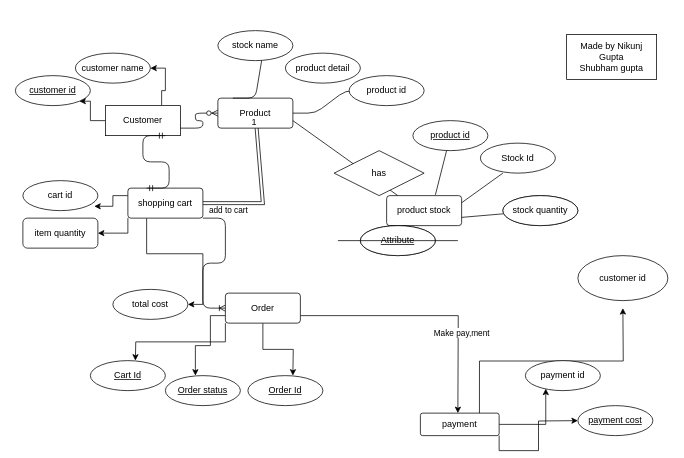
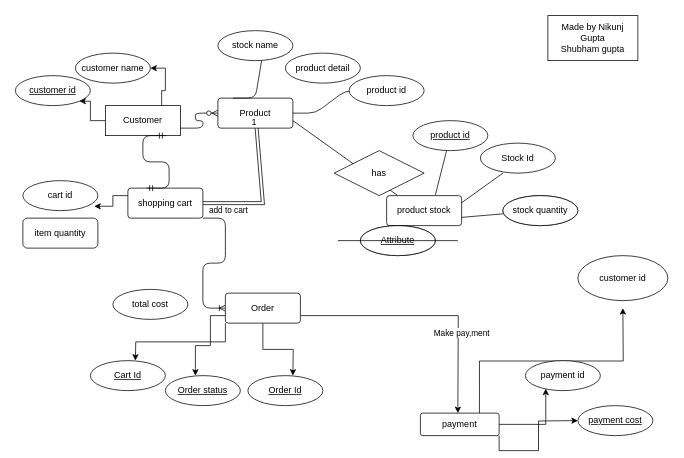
- <mxCell id="54" value="Made by Nikunj Gupta&lt;br&gt;Shubham gupta" style="whiteSpace=wrap;html=1;" vertex="1" parent="1"><mxGeometry x="755" y="45" width="120" height="60" as="geometry" /></mxCell>
+ <mxCell id="54" value="Made by Nikunj Gupta&lt;br&gt;Shubham gupta" style="whiteSpace=wrap;html=1;" vertex="1" parent="1"><mxGeometry x="730" y="20" width="120" height="60" as="geometry" /></mxCell>
- <mxCell id="17" style="edgeStyle=orthogonalEdgeStyle;rounded=0;orthogonalLoop=1;jettySize=auto;html=1;exitX=0;exitY=1;exitDx=0;exitDy=0;entryX=1;entryY=0.5;entryDx=0;entryDy=0;" edge="1" parent="1" source="19" target="22"><mxGeometry relative="1" as="geometry" /></mxCell>
- <mxCell id="16" style="edgeStyle=orthogonalEdgeStyle;rounded=0;orthogonalLoop=1;jettySize=auto;html=1;exitX=0.25;exitY=1;exitDx=0;exitDy=0;entryX=1;entryY=0.5;entryDx=0;entryDy=0;" edge="1" parent="1" source="19" target="23"><mxGeometry relative="1" as="geometry" /></mxCell>
